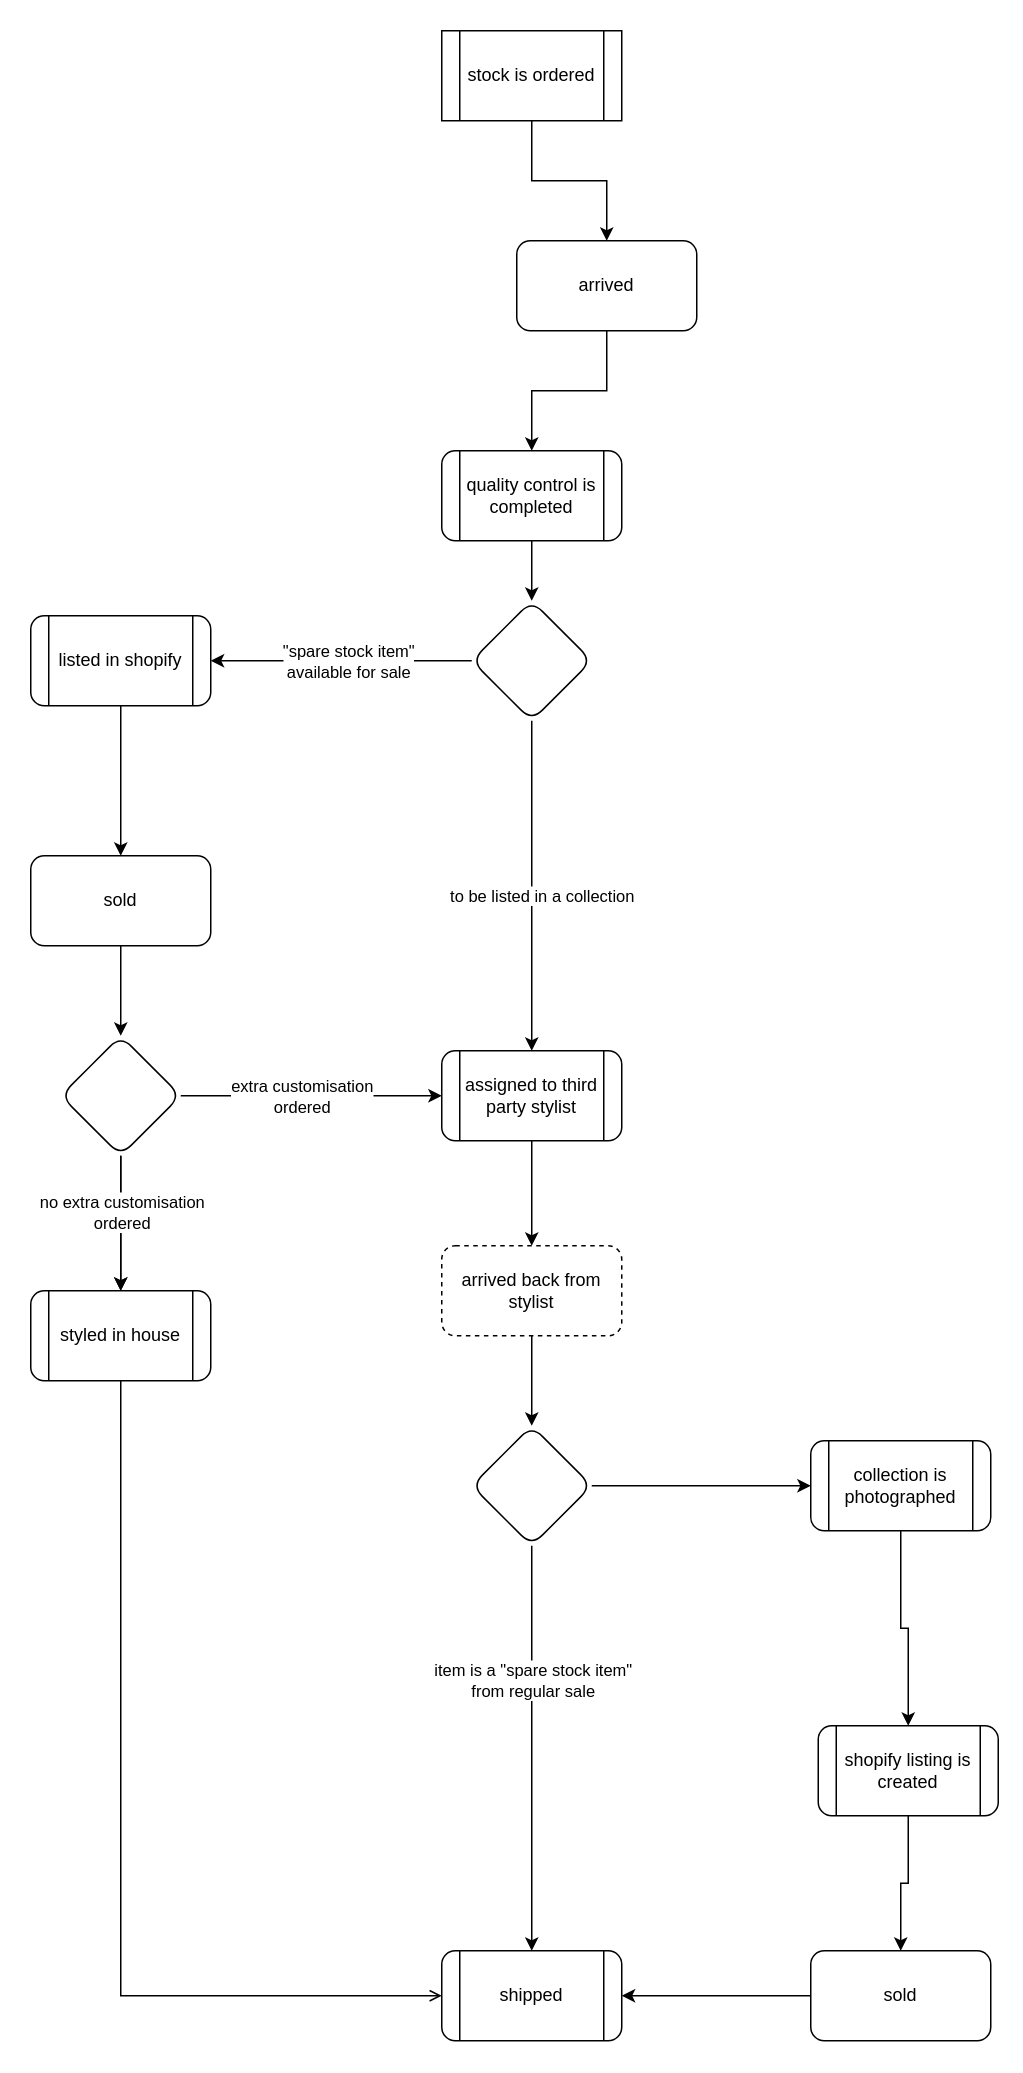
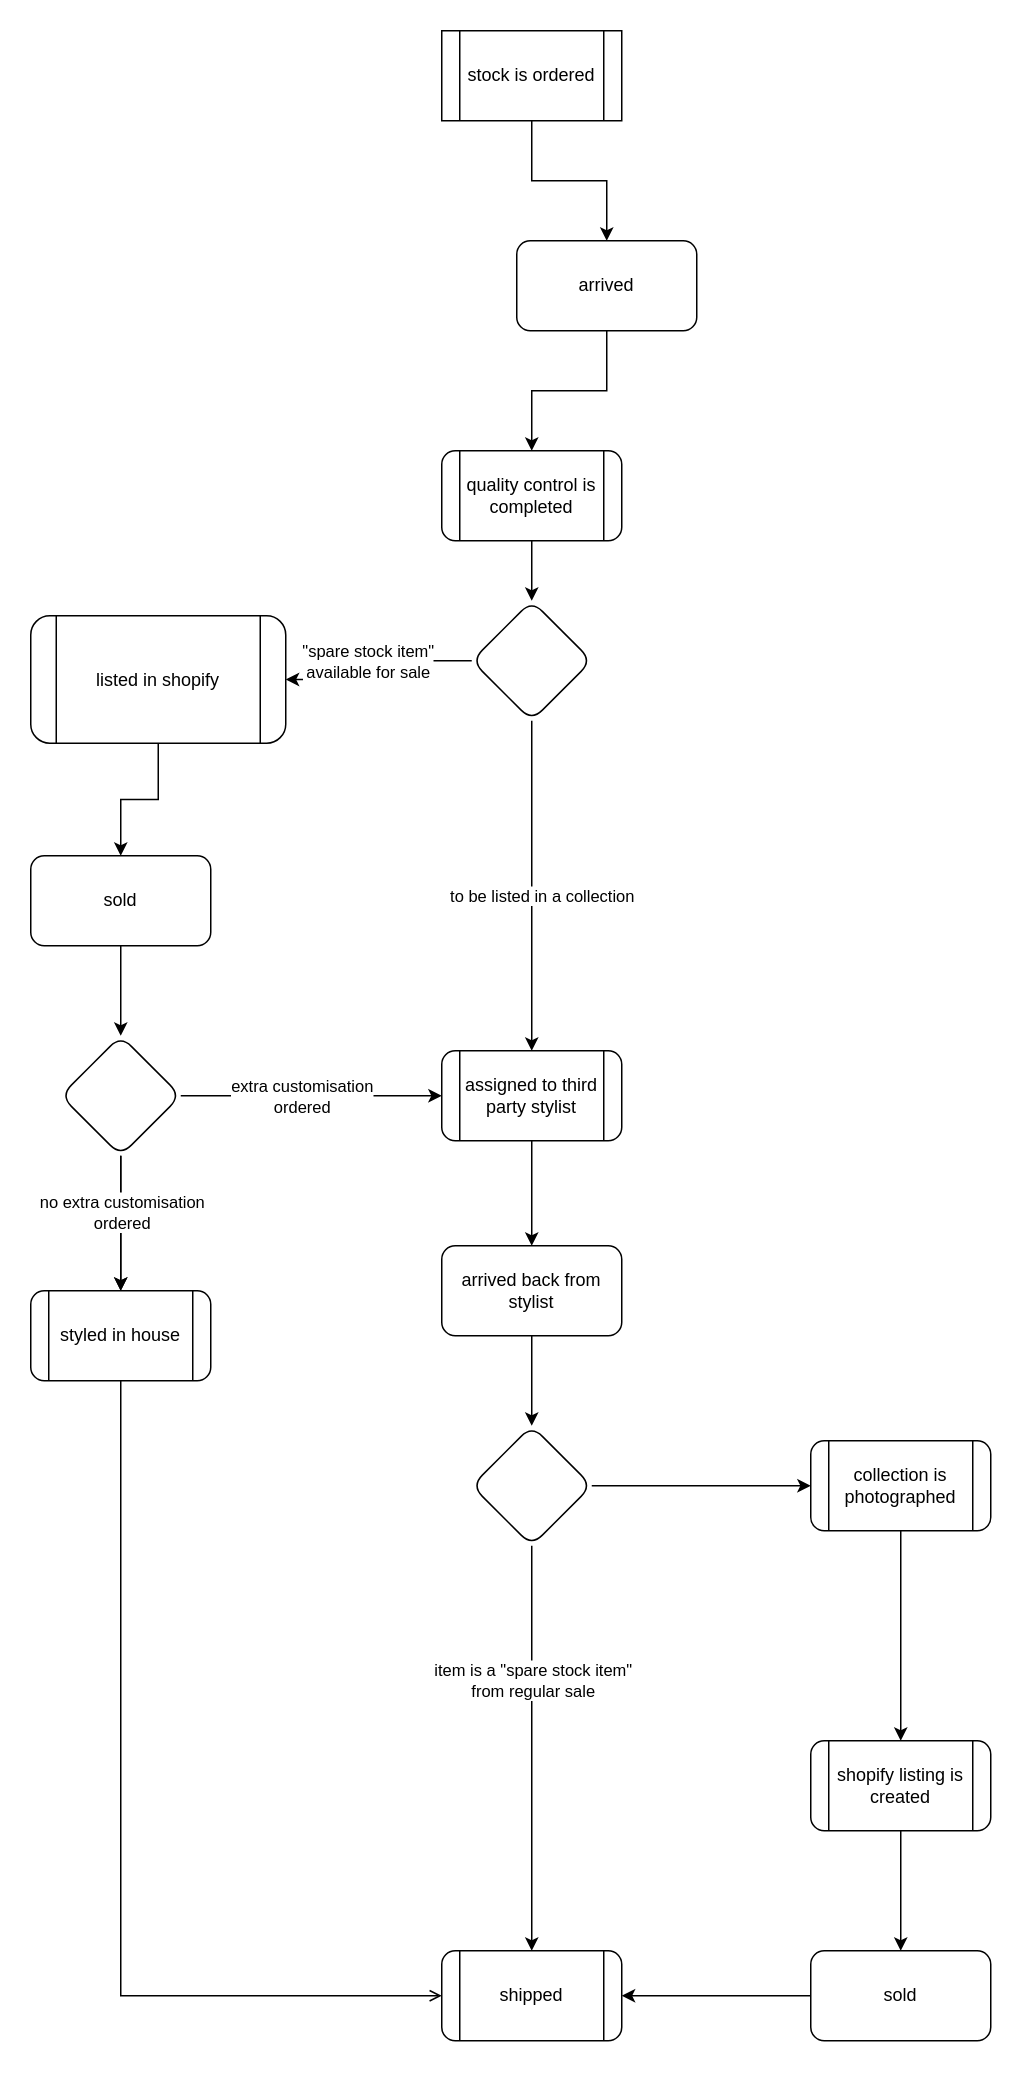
- <mxCell id="15" value="listed in shopify" style="shape=process;whiteSpace=wrap;html=1;backgroundOutline=1;rounded=1;" vertex="1" parent="1"><mxGeometry x="20" y="410" width="120" height="60" as="geometry" /></mxCell>
+ <mxCell id="15" value="listed in shopify" style="shape=process;whiteSpace=wrap;html=1;backgroundOutline=1;rounded=1;" vertex="1" parent="1"><mxGeometry x="20" y="410" width="170" height="85" as="geometry" /></mxCell>
- <mxCell id="37" value="arrived back from stylist" style="whiteSpace=wrap;html=1;rounded=1;dashed=1;" vertex="1" parent="1"><mxGeometry x="294" y="830" width="120" height="60" as="geometry" /></mxCell>
+ <mxCell id="37" value="arrived back from stylist" style="whiteSpace=wrap;html=1;rounded=1;" vertex="1" parent="1"><mxGeometry x="294" y="830" width="120" height="60" as="geometry" /></mxCell>
- <mxCell id="35" value="shopify listing is created" style="shape=process;whiteSpace=wrap;html=1;backgroundOutline=1;rounded=1;" vertex="1" parent="1"><mxGeometry x="545" y="1150" width="120" height="60" as="geometry" /></mxCell>
+ <mxCell id="35" value="shopify listing is created" style="shape=process;whiteSpace=wrap;html=1;backgroundOutline=1;rounded=1;" vertex="1" parent="1"><mxGeometry x="540" y="1160" width="120" height="60" as="geometry" /></mxCell>
